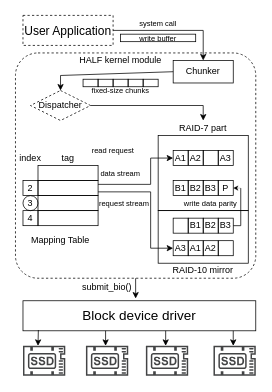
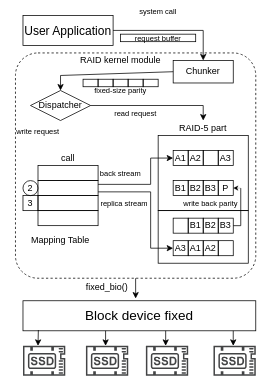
- <mxCell id="70" value="&lt;font style=&quot;font-size: 10px;&quot;&gt;system call&lt;/font&gt;" style="rounded=0;whiteSpace=wrap;html=1;fillColor=none;strokeColor=none;" parent="1" vertex="1"><mxGeometry x="180" width="60" height="20" as="geometry" y="20" /></mxCell>
+ <mxCell id="70" value="&lt;font style=&quot;font-size: 10px;&quot;&gt;system call&lt;/font&gt;" style="rounded=0;whiteSpace=wrap;html=1;fillColor=none;strokeColor=none;" parent="1" vertex="1"><mxGeometry x="180" y="5" width="60" height="20" as="geometry" /></mxCell>
- <mxCell id="5" value="&lt;font style=&quot;font-size: 16px;&quot;&gt;User Application&lt;/font&gt;" style="rounded=0;whiteSpace=wrap;html=1;fillColor=none;dashed=1;" parent="1" vertex="1"><mxGeometry x="30" width="120" height="40" as="geometry" y="20" /></mxCell>
+ <mxCell id="5" value="&lt;font style=&quot;font-size: 16px;&quot;&gt;User Application&lt;/font&gt;" style="rounded=0;whiteSpace=wrap;html=1;fillColor=none;" parent="1" vertex="1"><mxGeometry x="30" width="120" height="40" as="geometry" y="20" /></mxCell>
- <mxCell id="67" value="&lt;font style=&quot;font-size: 10px;&quot;&gt;write buffer&lt;/font&gt;" style="rounded=0;whiteSpace=wrap;html=1;fillColor=none;" parent="1" vertex="1"><mxGeometry x="160" y="45" width="100" height="10" as="geometry" /></mxCell>
+ <mxCell id="67" value="&lt;font style=&quot;font-size: 10px;&quot;&gt;request buffer&lt;/font&gt;" style="rounded=0;whiteSpace=wrap;html=1;fillColor=none;" parent="1" vertex="1"><mxGeometry x="160" y="45" width="100" height="10" as="geometry" /></mxCell>
- <mxCell id="7" value="&lt;font&gt;HALF kernel module&lt;/font&gt;" style="rounded=0;whiteSpace=wrap;html=1;fillColor=none;strokeColor=none;" parent="1" vertex="1"><mxGeometry x="100" y="70" width="120" height="20" as="geometry" /></mxCell>
+ <mxCell id="7" value="&lt;font&gt;RAID kernel module&lt;/font&gt;" style="rounded=0;whiteSpace=wrap;html=1;fillColor=none;strokeColor=none;" parent="1" vertex="1"><mxGeometry x="100" y="70" width="120" height="20" as="geometry" /></mxCell>
- <mxCell id="71" value="&lt;font style=&quot;font-size: 10px;&quot;&gt;fixed-size chunks&lt;/font&gt;" style="rounded=0;whiteSpace=wrap;html=1;fillColor=none;strokeColor=none;" parent="1" vertex="1"><mxGeometry x="120" y="110" width="80" height="20" as="geometry" /></mxCell>
+ <mxCell id="71" value="&lt;font style=&quot;font-size: 10px;&quot;&gt;fixed-size parity&lt;/font&gt;" style="rounded=0;whiteSpace=wrap;html=1;fillColor=none;strokeColor=none;" parent="1" vertex="1"><mxGeometry x="120" y="110" width="80" height="20" as="geometry" /></mxCell>
- <mxCell id="54" value="Dispatcher" style="rhombus;whiteSpace=wrap;html=1;fillColor=none;dashed=1;" parent="1" vertex="1"><mxGeometry x="40" y="120" width="80" height="40" as="geometry" /></mxCell>
+ <mxCell id="54" value="Dispatcher" style="rhombus;whiteSpace=wrap;html=1;fillColor=none;" parent="1" vertex="1"><mxGeometry x="40" y="120" width="80" height="40" as="geometry" /></mxCell>
- <mxCell id="36" value="RAID-7 part" style="rounded=0;whiteSpace=wrap;html=1;fillColor=none;strokeColor=none;" parent="1" vertex="1"><mxGeometry x="230" y="160" width="80" height="20" as="geometry" /></mxCell>
+ <mxCell id="36" value="RAID-5 part" style="rounded=0;whiteSpace=wrap;html=1;fillColor=none;strokeColor=none;" parent="1" vertex="1"><mxGeometry x="230" y="160" width="80" height="20" as="geometry" /></mxCell>
+ <mxCell id="69" value="&lt;font style=&quot;font-size: 10px;&quot;&gt;write request&lt;/font&gt;" style="rounded=0;whiteSpace=wrap;html=1;fillColor=none;strokeColor=none;" parent="1" vertex="1"><mxGeometry y="165" width="60" height="20" as="geometry" x="20" /></mxCell>
- <mxCell id="68" value="&lt;font style=&quot;font-size: 10px;&quot;&gt;read request&lt;/font&gt;" style="rounded=0;whiteSpace=wrap;html=1;fillColor=none;strokeColor=none;" parent="1" vertex="1"><mxGeometry x="120" y="190" width="60" height="20" as="geometry" /></mxCell>
+ <mxCell id="68" value="&lt;font style=&quot;font-size: 10px;&quot;&gt;read request&lt;/font&gt;" style="rounded=0;whiteSpace=wrap;html=1;fillColor=none;strokeColor=none;" parent="1" vertex="1"><mxGeometry x="150" y="140" width="60" height="20" as="geometry" /></mxCell>
- <mxCell id="47" value="index" style="rounded=0;whiteSpace=wrap;html=1;fillColor=none;strokeColor=none;" parent="1" vertex="1"><mxGeometry y="200" width="40" height="20" as="geometry" x="20" /></mxCell>
- <mxCell id="48" value="tag" style="rounded=0;whiteSpace=wrap;html=1;fillColor=none;strokeColor=none;" parent="1" vertex="1"><mxGeometry x="70" y="200" width="40" height="20" as="geometry" /></mxCell>
+ <mxCell id="48" value="call" style="rounded=0;whiteSpace=wrap;html=1;fillColor=none;strokeColor=none;" parent="1" vertex="1"><mxGeometry x="70" y="200" width="40" height="20" as="geometry" /></mxCell>
- <mxCell id="33" value="&lt;font style=&quot;font-size: 10px;&quot;&gt;data stream&lt;/font&gt;" style="rounded=0;whiteSpace=wrap;html=1;fillColor=none;strokeColor=none;" parent="1" vertex="1"><mxGeometry x="130" y="220" width="60" height="20" as="geometry" /></mxCell>
+ <mxCell id="33" value="&lt;font style=&quot;font-size: 10px;&quot;&gt;back stream&lt;/font&gt;" style="rounded=0;whiteSpace=wrap;html=1;fillColor=none;strokeColor=none;" parent="1" vertex="1"><mxGeometry x="130" y="220" width="60" height="20" as="geometry" /></mxCell>
- <mxCell id="41" value="2" style="rounded=0;whiteSpace=wrap;html=1;fillColor=none;" parent="1" vertex="1"><mxGeometry x="30" y="240" width="20" height="20" as="geometry" /></mxCell>
+ <mxCell id="41" value="2" style="ellipse;whiteSpace=wrap;html=1;fillColor=none;" parent="1" vertex="1"><mxGeometry x="30" y="240" width="20" height="20" as="geometry" /></mxCell>
- <mxCell id="43" value="3" style="ellipse;whiteSpace=wrap;html=1;fillColor=none;" parent="1" vertex="1"><mxGeometry x="30" y="260" width="20" height="20" as="geometry" /></mxCell>
+ <mxCell id="43" value="3" style="rounded=0;whiteSpace=wrap;html=1;fillColor=none;" parent="1" vertex="1"><mxGeometry x="30" y="260" width="20" height="20" as="geometry" /></mxCell>
- <mxCell id="34" value="&lt;font style=&quot;font-size: 10px;&quot;&gt;request stream&lt;/font&gt;" style="rounded=0;whiteSpace=wrap;html=1;fillColor=none;strokeColor=none;" parent="1" vertex="1"><mxGeometry x="130" y="260" width="70" height="20" as="geometry" /></mxCell>
+ <mxCell id="34" value="&lt;font style=&quot;font-size: 10px;&quot;&gt;replica stream&lt;/font&gt;" style="rounded=0;whiteSpace=wrap;html=1;fillColor=none;strokeColor=none;" parent="1" vertex="1"><mxGeometry x="130" y="260" width="70" height="20" as="geometry" /></mxCell>
- <mxCell id="35" value="&lt;font style=&quot;font-size: 10px;&quot;&gt;write data parity&lt;/font&gt;" style="rounded=0;whiteSpace=wrap;html=1;fillColor=none;strokeColor=none;" parent="1" vertex="1"><mxGeometry x="240" y="260" width="80" height="20" as="geometry" /></mxCell>
+ <mxCell id="35" value="&lt;font style=&quot;font-size: 10px;&quot;&gt;write back parity&lt;/font&gt;" style="rounded=0;whiteSpace=wrap;html=1;fillColor=none;strokeColor=none;" parent="1" vertex="1"><mxGeometry x="240" y="260" width="80" height="20" as="geometry" /></mxCell>
- <mxCell id="45" value="4" style="rounded=0;whiteSpace=wrap;html=1;fillColor=none;" parent="1" vertex="1"><mxGeometry x="30" y="280" width="20" height="20" as="geometry" /></mxCell>
- <mxCell id="37" value="RAID-10 mirror" style="rounded=0;whiteSpace=wrap;html=1;fillColor=none;strokeColor=none;" parent="1" vertex="1"><mxGeometry x="220" y="350" width="100" height="20" as="geometry" /></mxCell>
- <mxCell id="39" value="submit_bio()" style="rounded=0;whiteSpace=wrap;html=1;fillColor=none;strokeColor=none;" parent="1" vertex="1"><mxGeometry x="102" y="372" width="80" height="20" as="geometry" /></mxCell>
+ <mxCell id="39" value="fixed_bio()" style="rounded=0;whiteSpace=wrap;html=1;fillColor=none;strokeColor=none;" parent="1" vertex="1"><mxGeometry x="102" y="372" width="80" height="20" as="geometry" /></mxCell>
- <mxCell id="6" value="&lt;font style=&quot;font-size: 18px;&quot;&gt;Block device driver&lt;/font&gt;" style="rounded=0;whiteSpace=wrap;html=1;fillColor=none;" parent="1" vertex="1"><mxGeometry x="30" y="400" width="310" height="40" as="geometry" /></mxCell>
+ <mxCell id="6" value="&lt;font style=&quot;font-size: 18px;&quot;&gt;Block device fixed&lt;/font&gt;" style="rounded=0;whiteSpace=wrap;html=1;fillColor=none;" parent="1" vertex="1"><mxGeometry x="30" y="400" width="310" height="40" as="geometry" /></mxCell>
